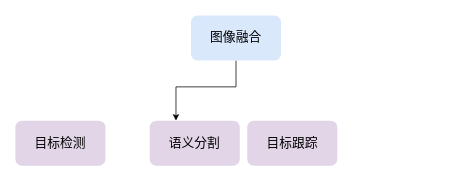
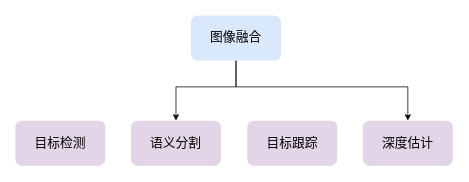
+ <mxCell id="8" style="edgeStyle=orthogonalEdgeStyle;rounded=0;orthogonalLoop=1;jettySize=auto;html=1;entryX=0.5;entryY=0;entryDx=0;entryDy=0;" edge="1" parent="1" source="3" target="7"><mxGeometry relative="1" as="geometry"><Array as="points"><mxPoint x="314" y="115" /><mxPoint x="543" y="115" /></Array></mxGeometry></mxCell>
- <mxCell id="5" value="&lt;span style=&quot;font-size: 17px;&quot;&gt;语义分割&lt;/span&gt;" style="rounded=1;whiteSpace=wrap;html=1;fillColor=#e1d5e7;strokeColor=none;" vertex="1" parent="1"><mxGeometry x="199" y="160" width="120" height="60" as="geometry" /></mxCell>
+ <mxCell id="5" value="&lt;span style=&quot;font-size: 17px;&quot;&gt;语义分割&lt;/span&gt;" style="rounded=1;whiteSpace=wrap;html=1;fillColor=#e1d5e7;strokeColor=none;" vertex="1" parent="1"><mxGeometry x="174" y="160" width="120" height="60" as="geometry" /></mxCell>
+ <mxCell id="7" value="&lt;span style=&quot;font-size: 17px;&quot;&gt;深度估计&lt;/span&gt;" style="rounded=1;whiteSpace=wrap;html=1;fillColor=#e1d5e7;strokeColor=none;" vertex="1" parent="1"><mxGeometry x="483" y="160" width="120" height="60" as="geometry" /></mxCell>
